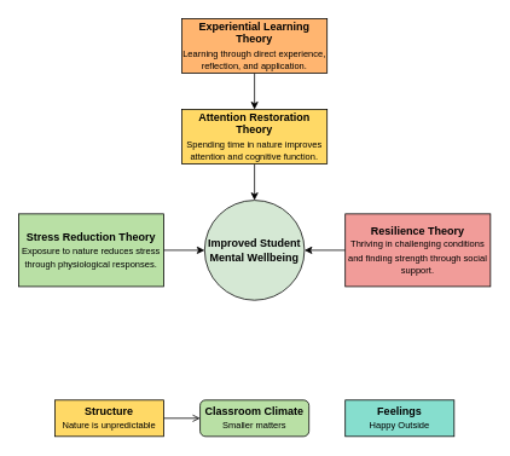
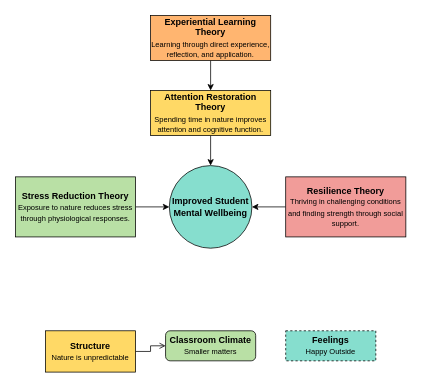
- <mxCell id="4" value="&lt;div&gt;&lt;b&gt;&lt;span style=&quot;background-color: transparent; color: light-dark(rgb(0, 0, 0), rgb(255, 255, 255));&quot;&gt;Improved&amp;nbsp;&lt;/span&gt;&lt;span style=&quot;background-color: transparent; color: light-dark(rgb(0, 0, 0), rgb(255, 255, 255));&quot;&gt;Student Mental Wellbeing&lt;/span&gt;&lt;/b&gt;&lt;/div&gt;" style="ellipse;whiteSpace=wrap;html=1;aspect=fixed;fillColor=#d5e8d4;" vertex="1" parent="1"><mxGeometry x="225" y="220" width="110" height="110" as="geometry" /></mxCell>
+ <mxCell id="4" value="&lt;div&gt;&lt;b&gt;&lt;span style=&quot;background-color: transparent; color: light-dark(rgb(0, 0, 0), rgb(255, 255, 255));&quot;&gt;Improved&amp;nbsp;&lt;/span&gt;&lt;span style=&quot;background-color: transparent; color: light-dark(rgb(0, 0, 0), rgb(255, 255, 255));&quot;&gt;Student Mental Wellbeing&lt;/span&gt;&lt;/b&gt;&lt;/div&gt;" style="ellipse;whiteSpace=wrap;html=1;aspect=fixed;fillColor=#86DECE;" vertex="1" parent="1"><mxGeometry x="225" y="220" width="110" height="110" as="geometry" /></mxCell>
- <mxCell id="12" value="&lt;b&gt;Structure&lt;/b&gt;&lt;br&gt;&lt;div&gt;&lt;span style=&quot;font-size: 10px; background-color: transparent; color: light-dark(rgb(0, 0, 0), rgb(255, 255, 255));&quot;&gt;Nature is unpredictable&lt;/span&gt;&lt;/div&gt;" style="rounded=0;whiteSpace=wrap;html=1;fillColor=#FFD966;" vertex="1" parent="1"><mxGeometry x="60" y="440" width="120" height="40" as="geometry" /></mxCell>
+ <mxCell id="12" value="&lt;b&gt;Structure&lt;/b&gt;&lt;br&gt;&lt;div&gt;&lt;span style=&quot;font-size: 10px; background-color: transparent; color: light-dark(rgb(0, 0, 0), rgb(255, 255, 255));&quot;&gt;Nature is unpredictable&lt;/span&gt;&lt;/div&gt;" style="rounded=0;whiteSpace=wrap;html=1;fillColor=#FFD966;" vertex="1" parent="1"><mxGeometry x="60" y="440" width="120" height="55" as="geometry" /></mxCell>
- <mxCell id="14" value="&lt;div&gt;&lt;span style=&quot;background-color: transparent; color: light-dark(rgb(0, 0, 0), rgb(255, 255, 255));&quot;&gt;&lt;b&gt;Feelings&lt;/b&gt;&lt;/span&gt;&lt;/div&gt;&lt;div&gt;&lt;span style=&quot;font-size: 10px;&quot;&gt;Happy Outside&lt;/span&gt;&lt;/div&gt;" style="rounded=0;whiteSpace=wrap;html=1;fillColor=#86DECE;" vertex="1" parent="1"><mxGeometry x="380" y="440" width="120" height="40" as="geometry" /></mxCell>
+ <mxCell id="14" value="&lt;div&gt;&lt;span style=&quot;background-color: transparent; color: light-dark(rgb(0, 0, 0), rgb(255, 255, 255));&quot;&gt;&lt;b&gt;Feelings&lt;/b&gt;&lt;/span&gt;&lt;/div&gt;&lt;div&gt;&lt;span style=&quot;font-size: 10px;&quot;&gt;Happy Outside&lt;/span&gt;&lt;/div&gt;" style="rounded=0;whiteSpace=wrap;html=1;fillColor=#86DECE;dashed=1;" vertex="1" parent="1"><mxGeometry x="380" y="440" width="120" height="40" as="geometry" /></mxCell>
